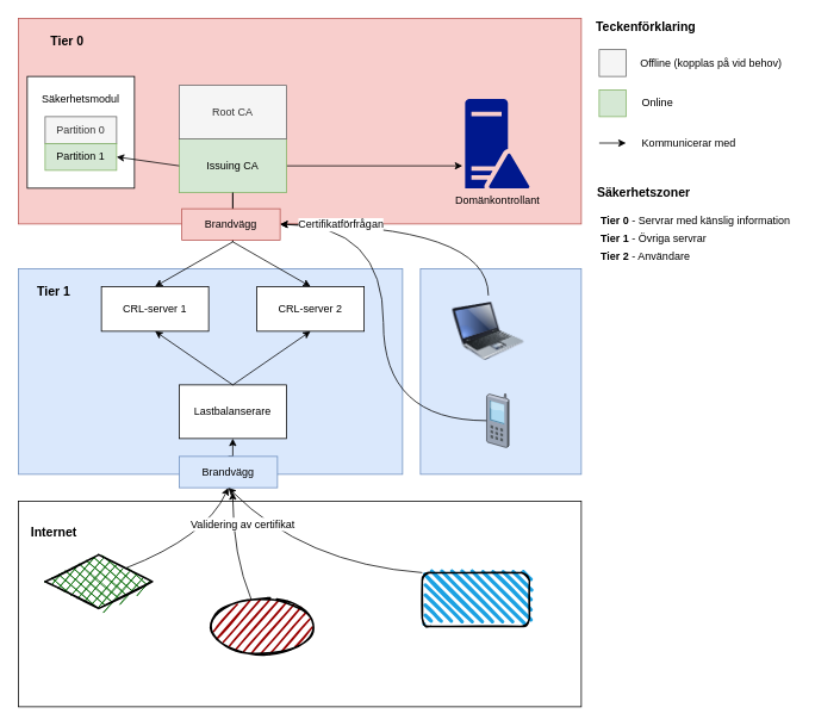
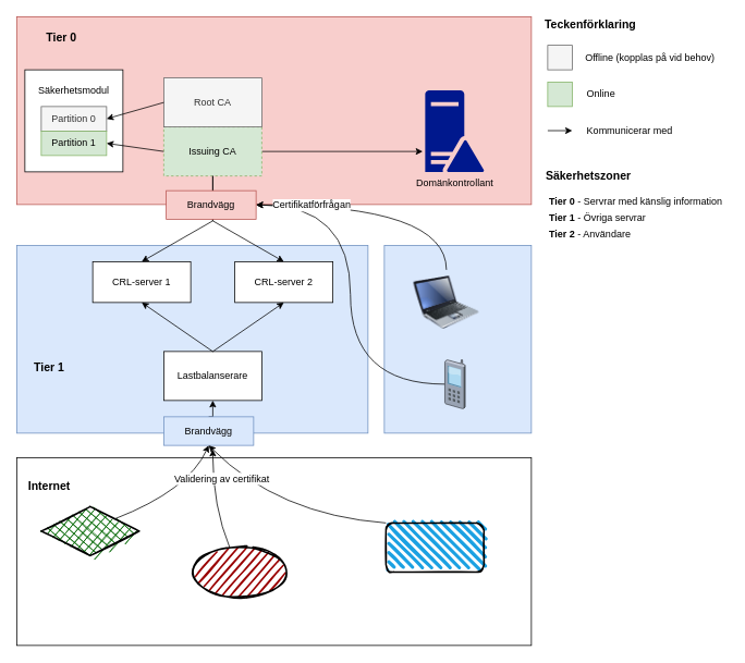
+ <mxCell id="26" value="" style="endArrow=classic;html=1;rounded=0;fontSize=12;entryX=1;entryY=0.5;entryDx=0;entryDy=0;exitX=0;exitY=0.5;exitDx=0;exitDy=0;" edge="1" parent="1" source="8" target="24"><mxGeometry width="50" height="50" relative="1" as="geometry"><mxPoint x="250" y="200" as="sourcePoint" /><mxPoint x="300" y="150" as="targetPoint" /></mxGeometry></mxCell>
- <mxCell id="6" value="Issuing CA" style="rounded=0;whiteSpace=wrap;html=1;fillColor=#d5e8d4;strokeColor=#82b366;" vertex="1" parent="1"><mxGeometry x="200" y="155" width="120" height="60" as="geometry" /></mxCell>
+ <mxCell id="6" value="Issuing CA" style="rounded=0;whiteSpace=wrap;html=1;fillColor=#d5e8d4;strokeColor=#82b366;dashed=1;" vertex="1" parent="1"><mxGeometry x="200" y="155" width="120" height="60" as="geometry" /></mxCell>
- <mxCell id="34" value="&lt;b&gt;&lt;font style=&quot;font-size: 14px;&quot;&gt;Tier 1&lt;/font&gt;&lt;/b&gt;" style="text;html=1;strokeColor=none;fillColor=none;align=center;verticalAlign=middle;whiteSpace=wrap;rounded=0;fontSize=12;" vertex="1" parent="1"><mxGeometry x="30" y="310" width="60" height="30" as="geometry" /></mxCell>
+ <mxCell id="34" value="&lt;b&gt;&lt;font style=&quot;font-size: 14px;&quot;&gt;Tier 1&lt;/font&gt;&lt;/b&gt;" style="text;html=1;strokeColor=none;fillColor=none;align=center;verticalAlign=middle;whiteSpace=wrap;rounded=0;fontSize=12;" vertex="1" parent="1"><mxGeometry x="30" y="435" width="60" height="30" as="geometry" /></mxCell>
